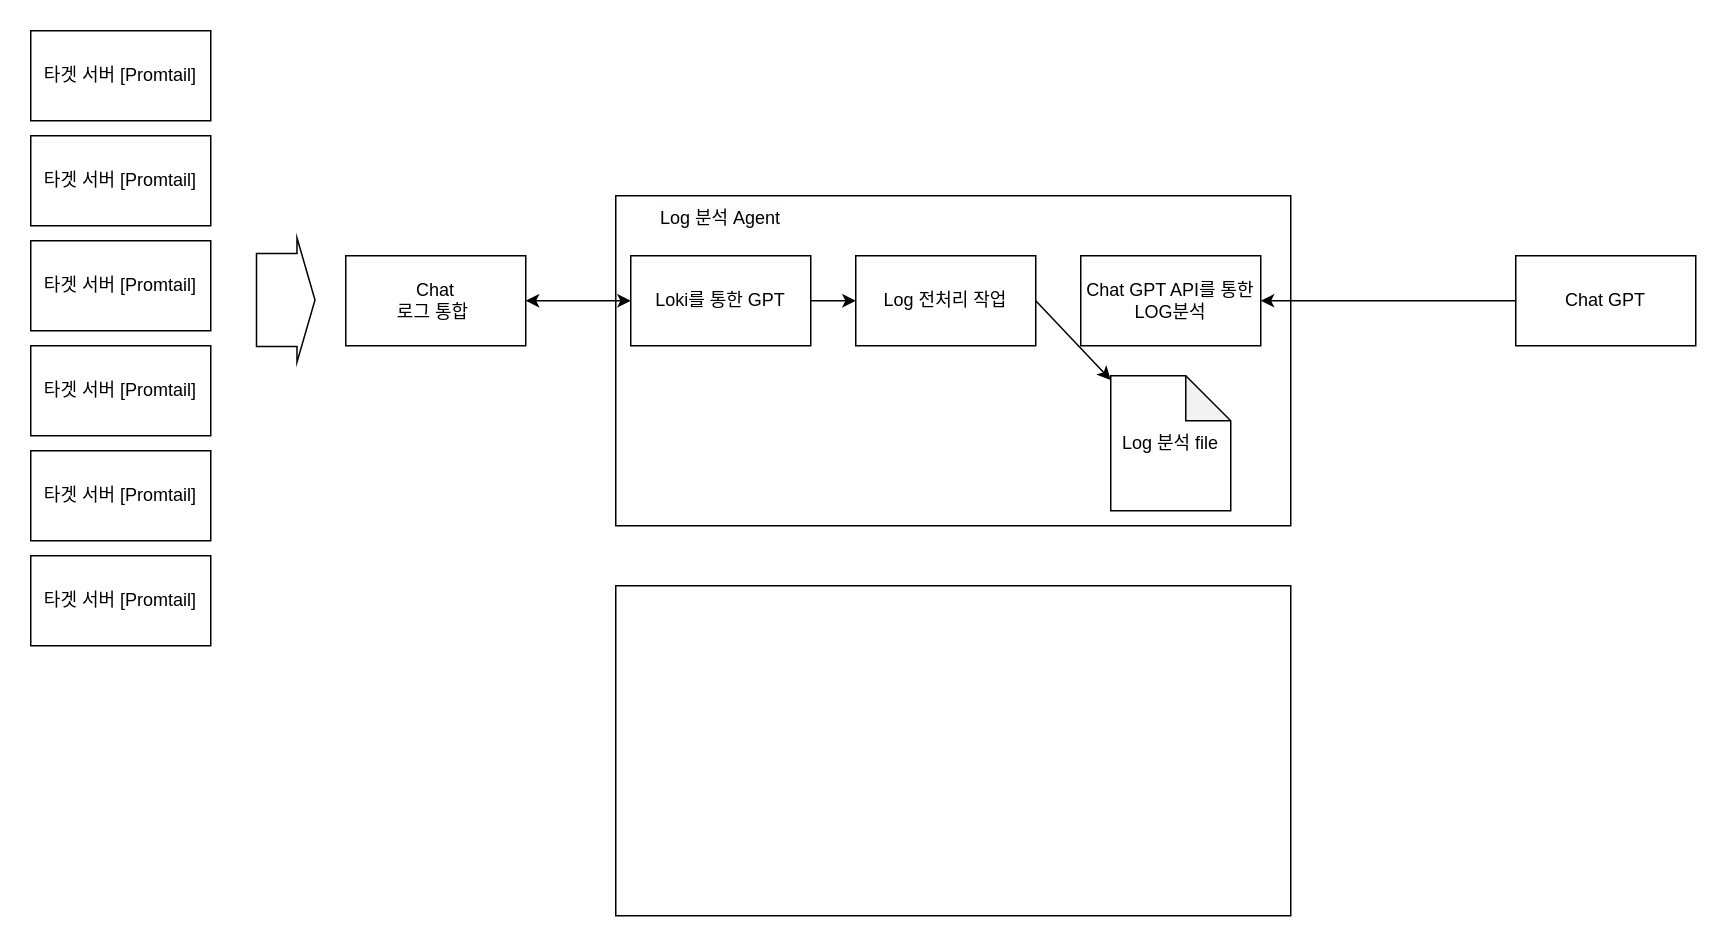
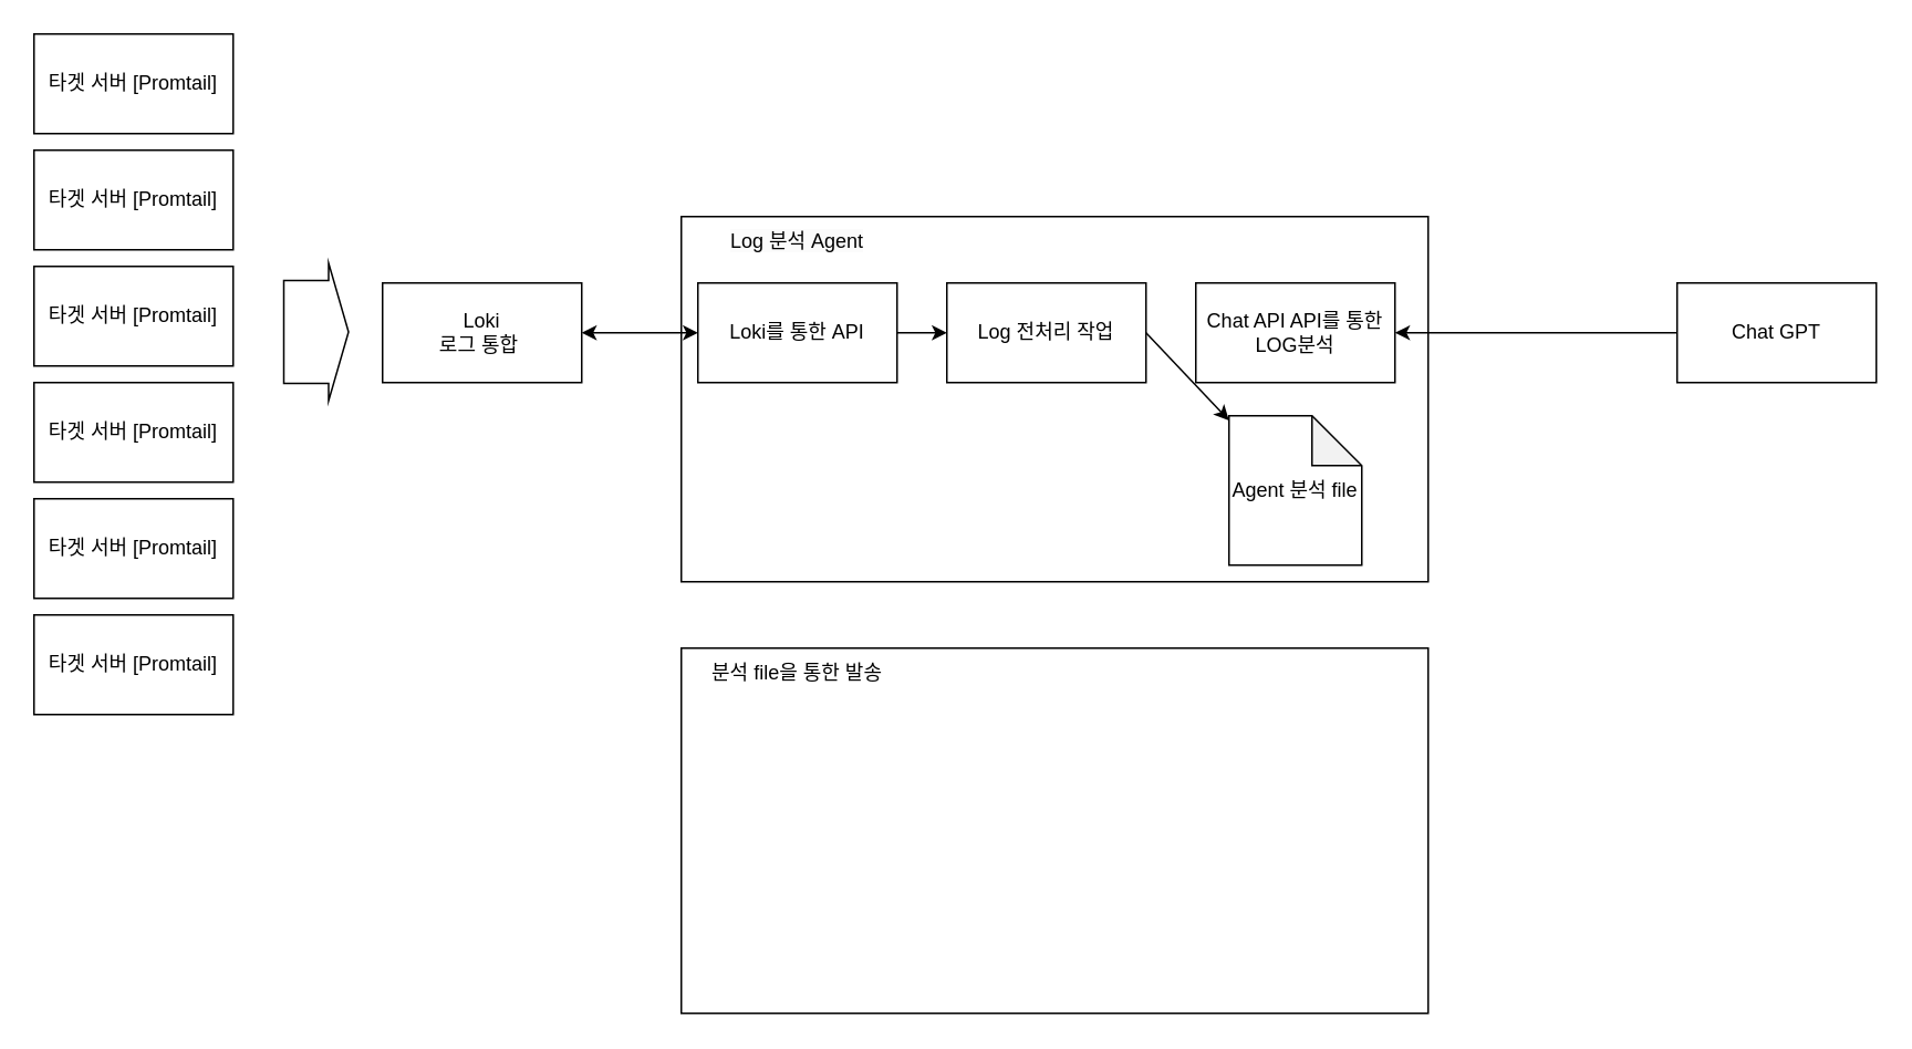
- <mxCell id="6" value="Chat&lt;div&gt;로그 통합&amp;nbsp;&lt;/div&gt;" style="rounded=0;whiteSpace=wrap;html=1;" vertex="1" parent="1"><mxGeometry x="230" y="170" width="120" height="60" as="geometry" /></mxCell>
+ <mxCell id="6" value="Loki&lt;div&gt;로그 통합&amp;nbsp;&lt;/div&gt;" style="rounded=0;whiteSpace=wrap;html=1;" vertex="1" parent="1"><mxGeometry x="230" y="170" width="120" height="60" as="geometry" /></mxCell>
- <mxCell id="4" value="Loki를 통한 GPT" style="rounded=0;whiteSpace=wrap;html=1;" vertex="1" parent="1"><mxGeometry x="420" y="170" width="120" height="60" as="geometry" /></mxCell>
+ <mxCell id="4" value="Loki를 통한 API" style="rounded=0;whiteSpace=wrap;html=1;" vertex="1" parent="1"><mxGeometry x="420" y="170" width="120" height="60" as="geometry" /></mxCell>
- <mxCell id="8" value="Chat GPT API를 통한&lt;div&gt;LOG분석&lt;/div&gt;" style="rounded=0;whiteSpace=wrap;html=1;" vertex="1" parent="1"><mxGeometry x="720" y="170" width="120" height="60" as="geometry" /></mxCell>
+ <mxCell id="8" value="Chat API API를 통한&lt;div&gt;LOG분석&lt;/div&gt;" style="rounded=0;whiteSpace=wrap;html=1;" vertex="1" parent="1"><mxGeometry x="720" y="170" width="120" height="60" as="geometry" /></mxCell>
- <mxCell id="14" value="Log 분석 file" style="shape=note;whiteSpace=wrap;html=1;backgroundOutline=1;darkOpacity=0.05;" vertex="1" parent="1"><mxGeometry x="740" y="250" width="80" height="90" as="geometry" /></mxCell>
+ <mxCell id="14" value="Agent 분석 file" style="shape=note;whiteSpace=wrap;html=1;backgroundOutline=1;darkOpacity=0.05;" vertex="1" parent="1"><mxGeometry x="740" y="250" width="80" height="90" as="geometry" /></mxCell>
+ <mxCell id="22" value="분석 file을 통한 발송" style="text;html=1;align=center;verticalAlign=middle;whiteSpace=wrap;rounded=0;" vertex="1" parent="1"><mxGeometry x="410" y="390" width="140" height="30" as="geometry" /></mxCell>
